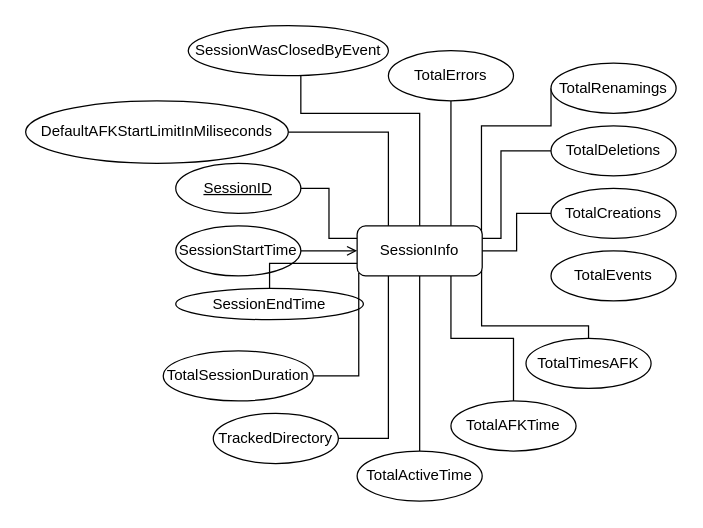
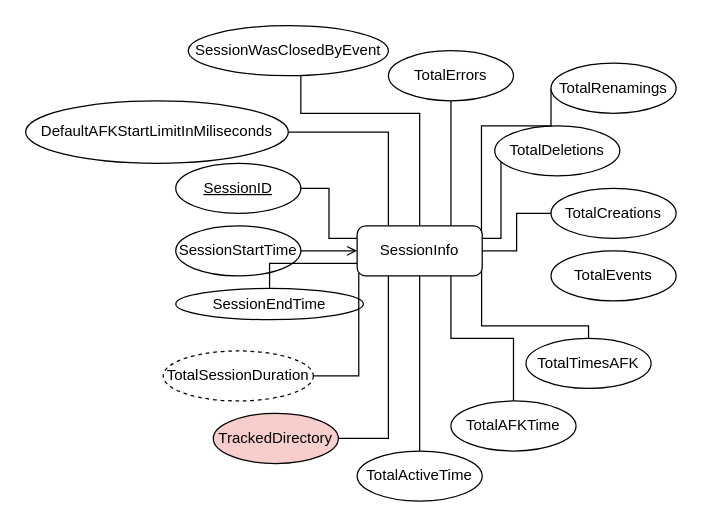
- <mxCell id="23" value="TotalDeletions" style="ellipse;whiteSpace=wrap;html=1;align=center;" vertex="1" parent="1"><mxGeometry x="440" y="100" width="100" height="40" as="geometry" /></mxCell>
+ <mxCell id="23" value="TotalDeletions" style="ellipse;whiteSpace=wrap;html=1;align=center;" vertex="1" parent="1"><mxGeometry x="395" y="100" width="100" height="40" as="geometry" /></mxCell>
- <mxCell id="10" value="TotalSessionDuration" style="ellipse;whiteSpace=wrap;html=1;align=center;" vertex="1" parent="1"><mxGeometry x="130" y="280" width="120" height="40" as="geometry" /></mxCell>
+ <mxCell id="10" value="TotalSessionDuration" style="ellipse;whiteSpace=wrap;html=1;align=center;dashed=1;" vertex="1" parent="1"><mxGeometry x="130" y="280" width="120" height="40" as="geometry" /></mxCell>
- <mxCell id="12" value="TrackedDirectory" style="ellipse;whiteSpace=wrap;html=1;align=center;" vertex="1" parent="1"><mxGeometry x="170" y="330" width="100" height="40" as="geometry" /></mxCell>
+ <mxCell id="12" value="TrackedDirectory" style="ellipse;whiteSpace=wrap;html=1;align=center;fillColor=#f8cecc;" vertex="1" parent="1"><mxGeometry x="170" y="330" width="100" height="40" as="geometry" /></mxCell>
